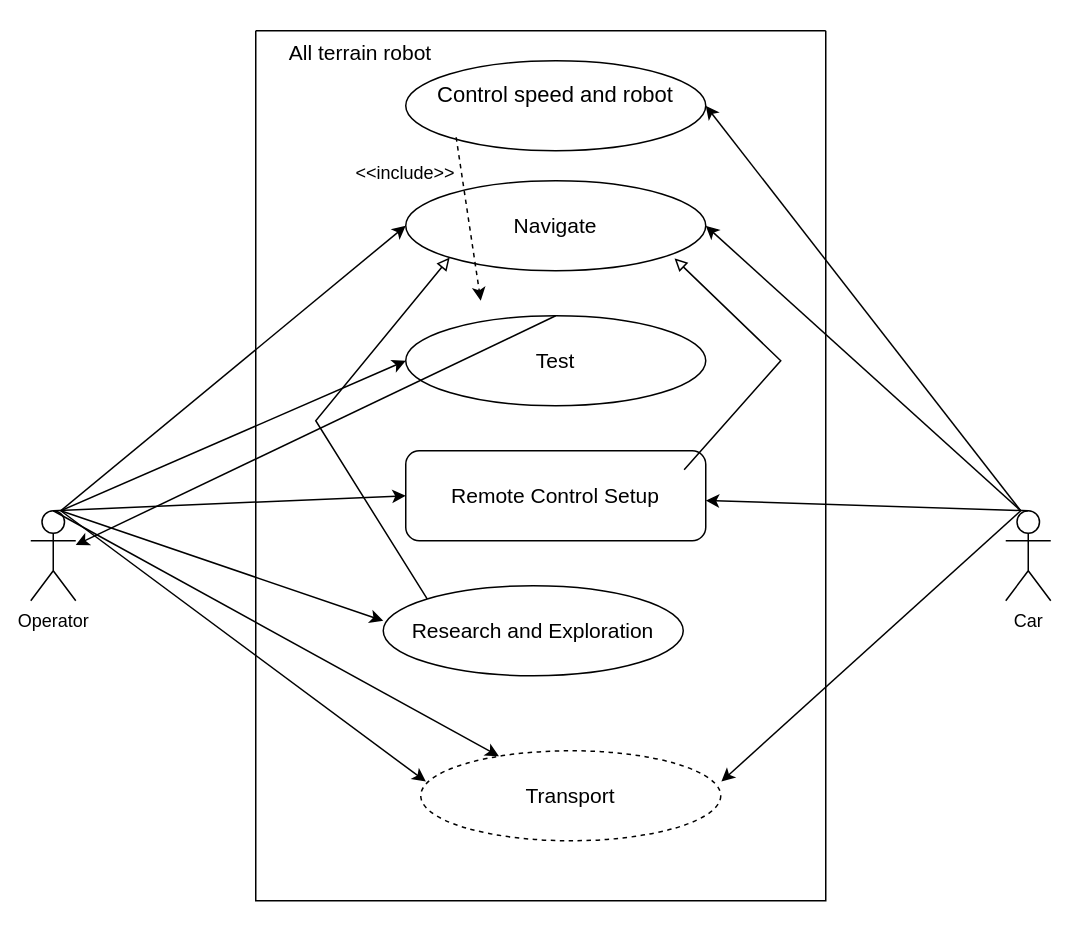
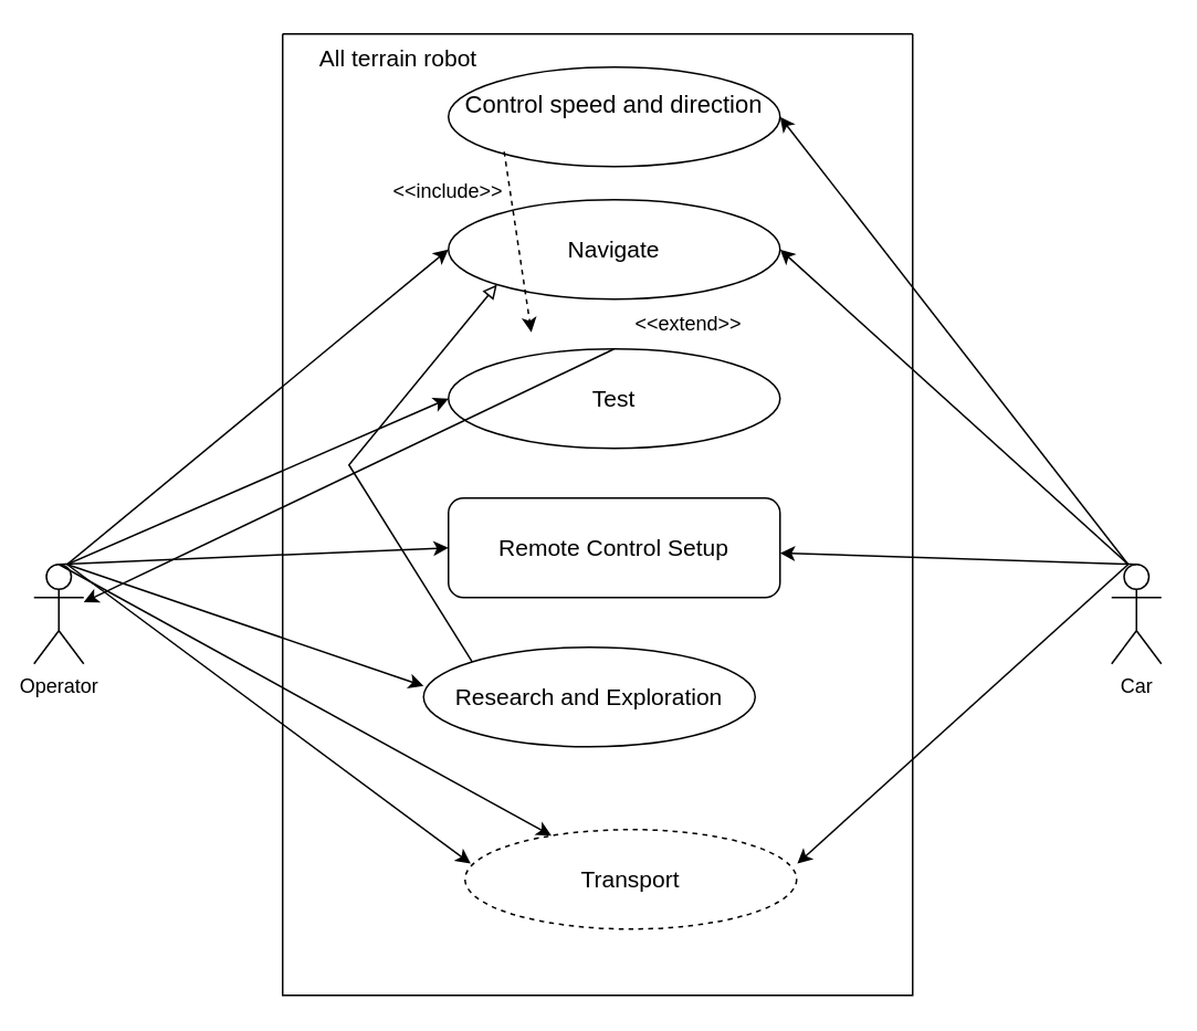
- <mxCell id="3" value="&#10;&lt;b id=&quot;docs-internal-guid-31b45207-7fff-db19-d693-8c355f4e6a58&quot; style=&quot;font-weight:normal;&quot;&gt;&lt;span style=&quot;font-size: 11pt; font-family: Arial; color: rgb(0, 0, 0); background-color: transparent; font-weight: 400; font-style: normal; font-variant: normal; text-decoration: none; vertical-align: baseline;&quot;&gt;Control speed and robot&lt;/span&gt;&lt;/b&gt;&#10;&#10;" style="ellipse;whiteSpace=wrap;html=1;" parent="2" vertex="1"><mxGeometry x="100" y="20" width="200" height="60" as="geometry" /></mxCell>
+ <mxCell id="3" value="&#10;&lt;b id=&quot;docs-internal-guid-31b45207-7fff-db19-d693-8c355f4e6a58&quot; style=&quot;font-weight:normal;&quot;&gt;&lt;span style=&quot;font-size: 11pt; font-family: Arial; color: rgb(0, 0, 0); background-color: transparent; font-weight: 400; font-style: normal; font-variant: normal; text-decoration: none; vertical-align: baseline;&quot;&gt;Control speed and direction&lt;/span&gt;&lt;/b&gt;&#10;&#10;" style="ellipse;whiteSpace=wrap;html=1;" parent="2" vertex="1"><mxGeometry x="100" y="20" width="200" height="60" as="geometry" /></mxCell>
+ <mxCell id="11" value="&amp;lt;&amp;lt;extend&amp;gt;&amp;gt;" style="text;html=1;strokeColor=none;fillColor=none;align=center;verticalAlign=middle;whiteSpace=wrap;rounded=0;" vertex="1" parent="2"><mxGeometry x="215" y="160" width="60" height="30" as="geometry" /></mxCell>
- <mxCell id="13" value="" style="endArrow=block;html=1;rounded=0;exitX=0.928;exitY=0.21;exitDx=0;exitDy=0;exitPerimeter=0;entryX=0.896;entryY=0.863;entryDx=0;entryDy=0;entryPerimeter=0;endFill=0;" edge="1" parent="2" source="6" target="4"><mxGeometry width="50" height="50" relative="1" as="geometry"><mxPoint x="130" y="330" as="sourcePoint" /><mxPoint x="180" y="280" as="targetPoint" /><Array as="points"><mxPoint x="350" y="220" /></Array></mxGeometry></mxCell>
